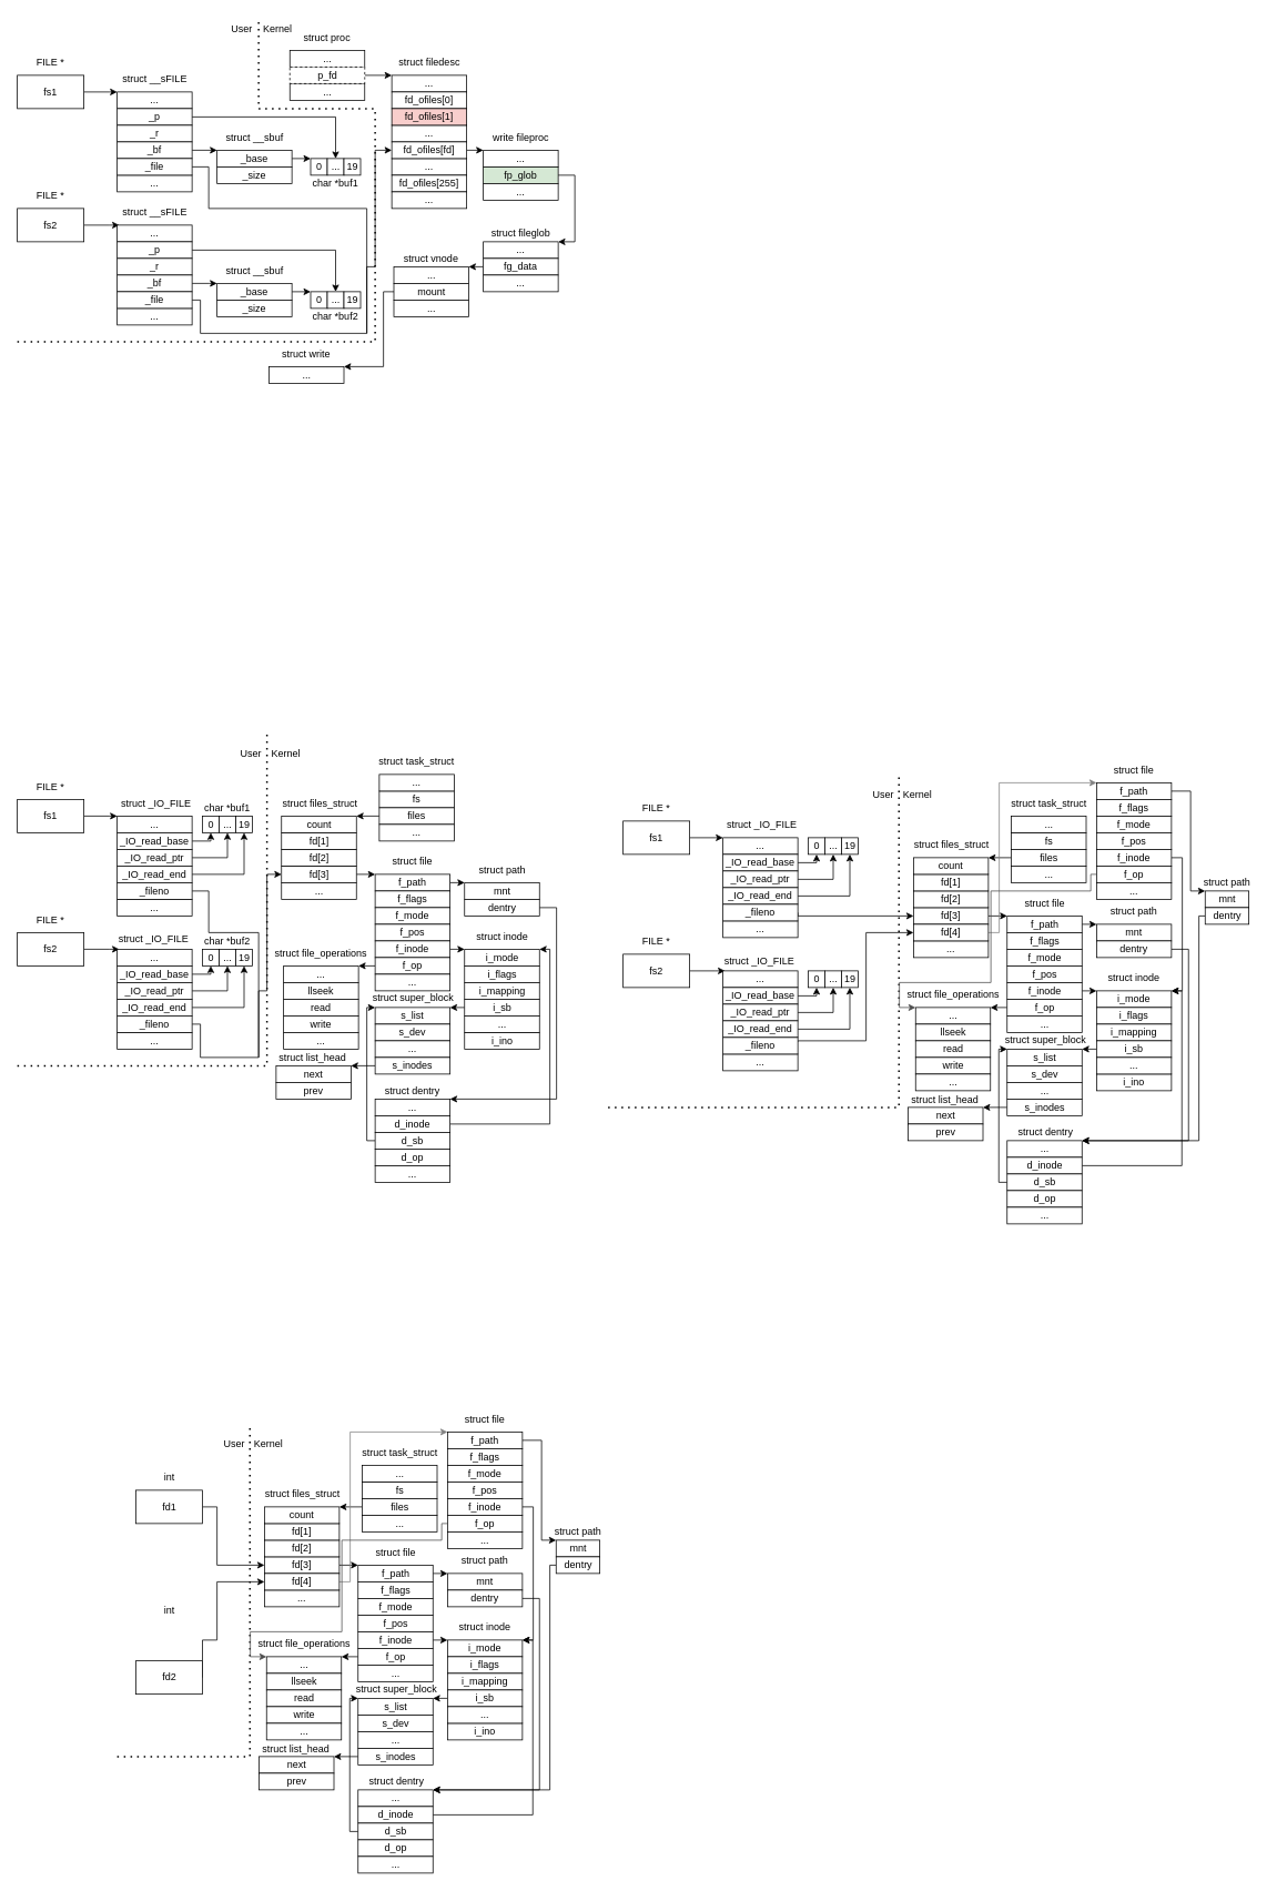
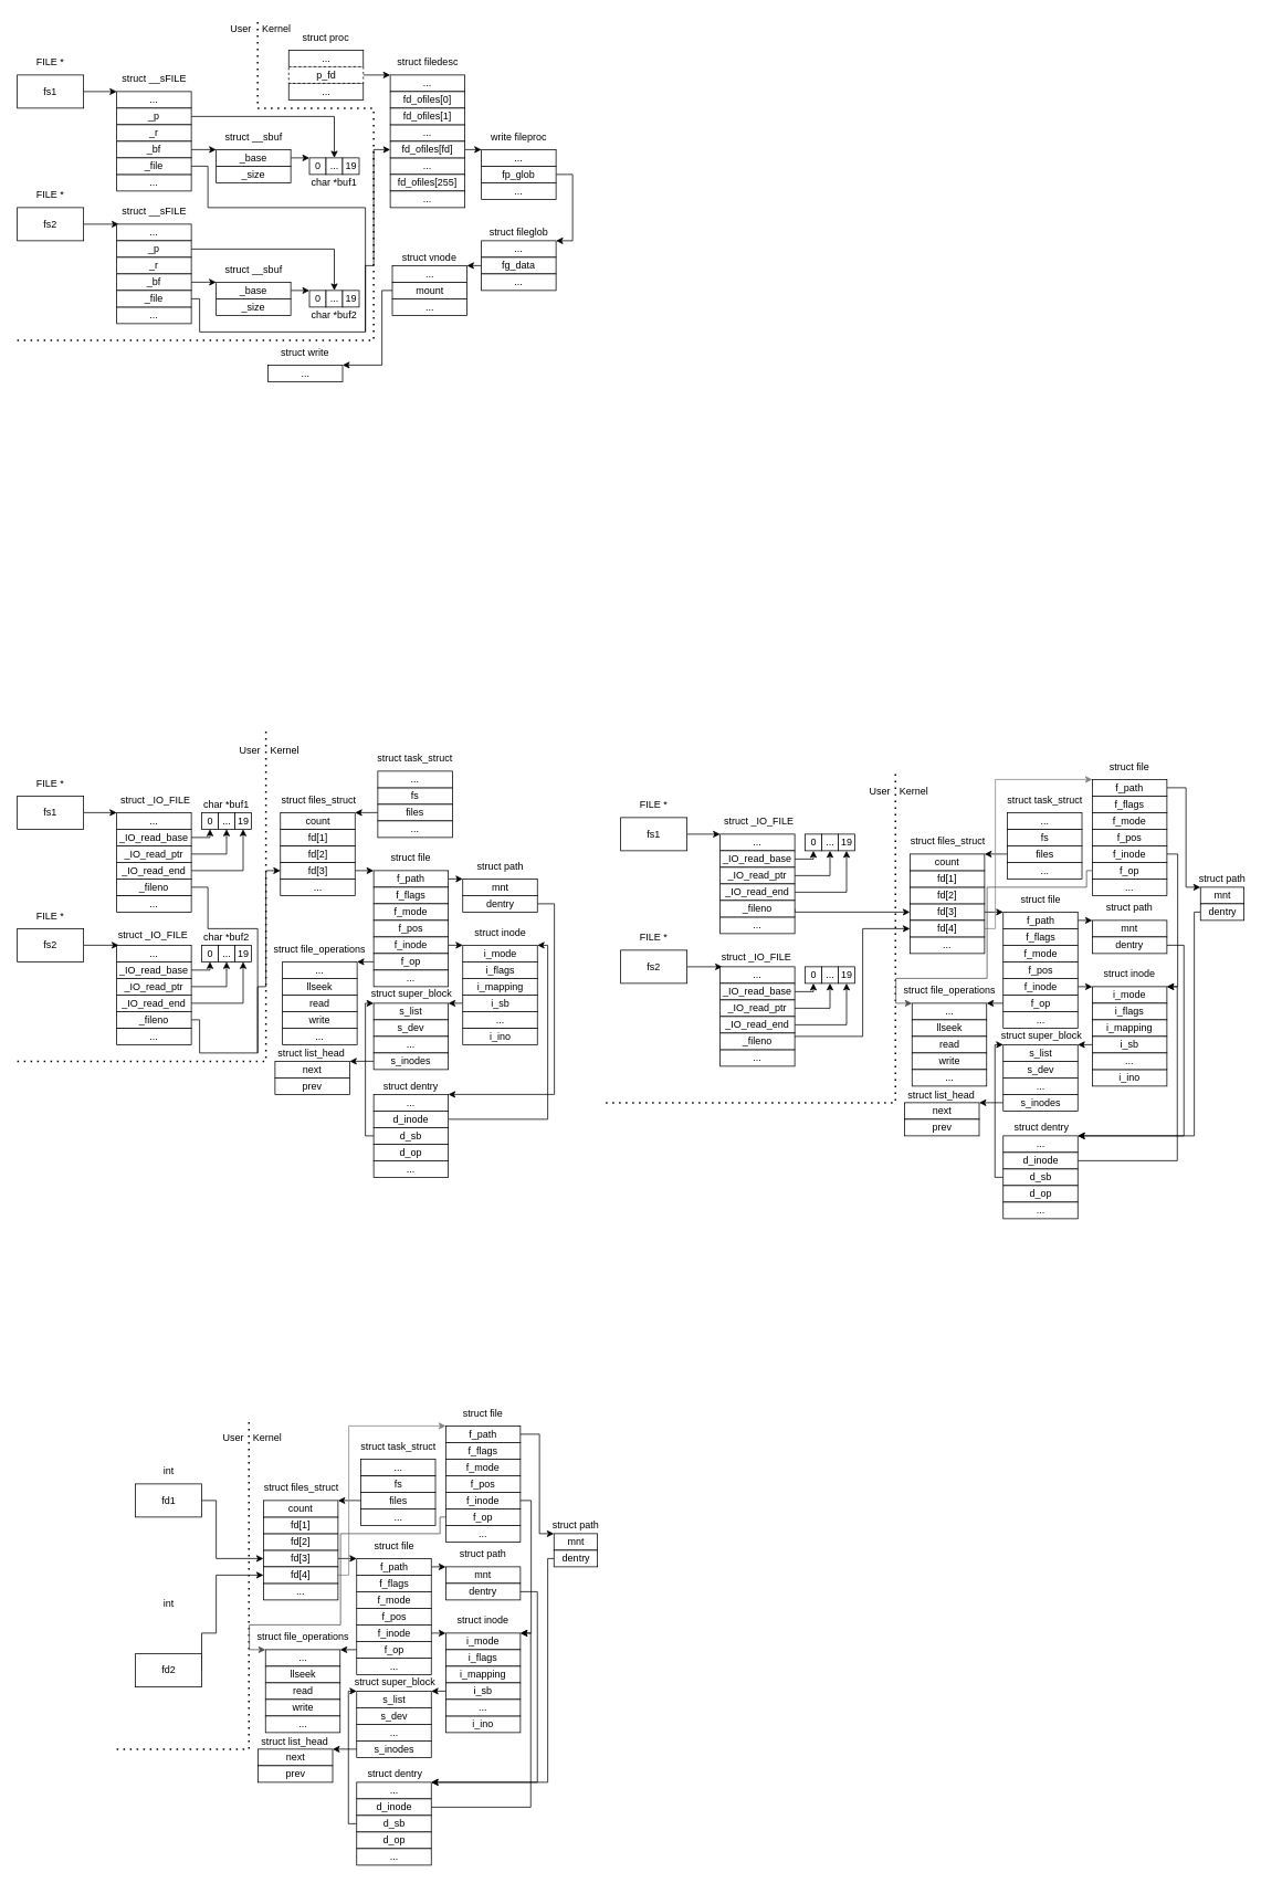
- <mxCell id="53" value="fd_ofiles[1]" style="rounded=0;whiteSpace=wrap;html=1;fillColor=#f8cecc;" parent="1" vertex="1"><mxGeometry x="470" y="130" width="90" height="20" as="geometry" /></mxCell>
+ <mxCell id="53" value="fd_ofiles[1]" style="rounded=0;whiteSpace=wrap;html=1;" parent="1" vertex="1"><mxGeometry x="470" y="130" width="90" height="20" as="geometry" /></mxCell>
- <mxCell id="62" value="fp_glob" style="rounded=0;whiteSpace=wrap;html=1;fillColor=#d5e8d4;" parent="1" vertex="1"><mxGeometry x="580" y="200" width="90" height="20" as="geometry" /></mxCell>
+ <mxCell id="62" value="fp_glob" style="rounded=0;whiteSpace=wrap;html=1;" parent="1" vertex="1"><mxGeometry x="580" y="200" width="90" height="20" as="geometry" /></mxCell>
